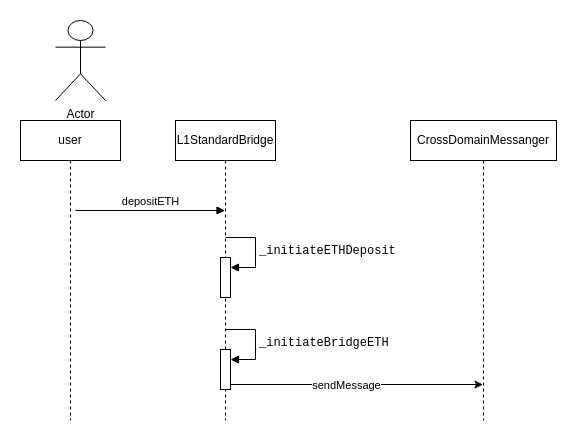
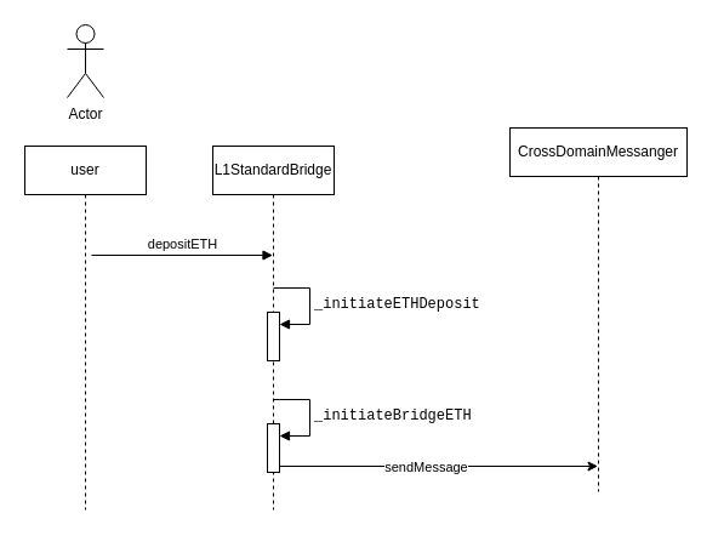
- <mxCell id="2" value="Actor" style="shape=umlActor;verticalLabelPosition=bottom;verticalAlign=top;html=1;" vertex="1" parent="1"><mxGeometry x="55" y="20" width="50" height="80" as="geometry" /></mxCell>
+ <mxCell id="2" value="Actor" style="shape=umlActor;verticalLabelPosition=bottom;verticalAlign=top;html=1;" vertex="1" parent="1"><mxGeometry x="55" y="20" width="30" height="60" as="geometry" /></mxCell>
- <mxCell id="10" value="CrossDomainMessanger" style="shape=umlLifeline;perimeter=lifelinePerimeter;whiteSpace=wrap;html=1;container=1;dropTarget=0;collapsible=0;recursiveResize=0;outlineConnect=0;portConstraint=eastwest;newEdgeStyle={&quot;curved&quot;:0,&quot;rounded&quot;:0};" vertex="1" parent="1"><mxGeometry x="410" y="120" width="146" height="300" as="geometry" /></mxCell>
+ <mxCell id="10" value="CrossDomainMessanger" style="shape=umlLifeline;perimeter=lifelinePerimeter;whiteSpace=wrap;html=1;container=1;dropTarget=0;collapsible=0;recursiveResize=0;outlineConnect=0;portConstraint=eastwest;newEdgeStyle={&quot;curved&quot;:0,&quot;rounded&quot;:0};" vertex="1" parent="1"><mxGeometry x="420" y="105" width="146" height="300" as="geometry" /></mxCell>
